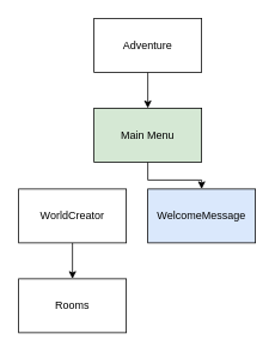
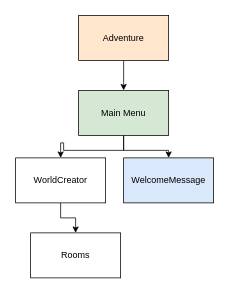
- <mxCell id="3" value="Adventure" style="rounded=0;whiteSpace=wrap;html=1;" vertex="1" parent="1"><mxGeometry x="104" y="20" width="120" height="60" as="geometry" /></mxCell>
+ <mxCell id="3" value="Adventure" style="rounded=0;whiteSpace=wrap;html=1;fillColor=#ffe6cc;" vertex="1" parent="1"><mxGeometry x="104" y="20" width="120" height="60" as="geometry" /></mxCell>
+ <mxCell id="5" value="" style="edgeStyle=orthogonalEdgeStyle;rounded=0;orthogonalLoop=1;jettySize=auto;html=1;" edge="1" parent="1" source="6" target="9"><mxGeometry relative="1" as="geometry" /></mxCell>
- <mxCell id="10" value="Rooms" style="whiteSpace=wrap;html=1;rounded=0;" vertex="1" parent="1"><mxGeometry x="20" y="310" width="120" height="60" as="geometry" /></mxCell>
+ <mxCell id="10" value="Rooms" style="whiteSpace=wrap;html=1;rounded=0;" vertex="1" parent="1"><mxGeometry x="40" y="310" width="120" height="60" as="geometry" /></mxCell>
